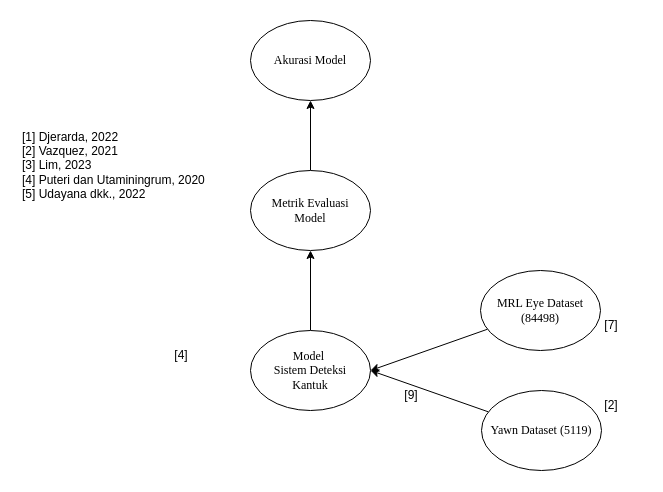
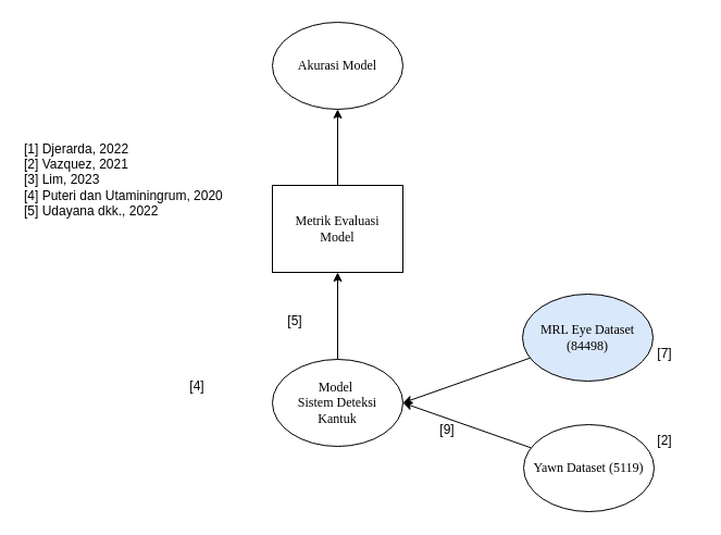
- <mxCell id="7" value="&lt;font face=&quot;Times New Roman&quot;&gt;Metrik Evaluasi&lt;/font&gt;&lt;div&gt;&lt;font face=&quot;Times New Roman&quot;&gt;Model&lt;/font&gt;&lt;/div&gt;" style="ellipse;whiteSpace=wrap;html=1;" parent="1" vertex="1"><mxGeometry x="250" y="170" width="120" height="80" as="geometry" /></mxCell>
+ <mxCell id="7" value="&lt;font face=&quot;Times New Roman&quot;&gt;Metrik Evaluasi&lt;/font&gt;&lt;div&gt;&lt;font face=&quot;Times New Roman&quot;&gt;Model&lt;/font&gt;&lt;/div&gt;" style="whiteSpace=wrap;html=1;rounded=0;" parent="1" vertex="1"><mxGeometry x="250" y="170" width="120" height="80" as="geometry" /></mxCell>
+ <mxCell id="16" value="[5]" style="text;html=1;align=center;verticalAlign=middle;whiteSpace=wrap;rounded=0;" vertex="1" parent="1"><mxGeometry x="241" y="280" width="60" height="30" as="geometry" /></mxCell>
- <mxCell id="5" value="&lt;font face=&quot;Times New Roman&quot;&gt;MRL Eye Dataset (84498)&lt;/font&gt;" style="ellipse;whiteSpace=wrap;html=1;" parent="1" vertex="1"><mxGeometry x="480" y="270" width="120" height="80" as="geometry" /></mxCell>
+ <mxCell id="5" value="&lt;font face=&quot;Times New Roman&quot;&gt;MRL Eye Dataset (84498)&lt;/font&gt;" style="ellipse;whiteSpace=wrap;html=1;fillColor=#dae8fc;" parent="1" vertex="1"><mxGeometry x="480" y="270" width="120" height="80" as="geometry" /></mxCell>
